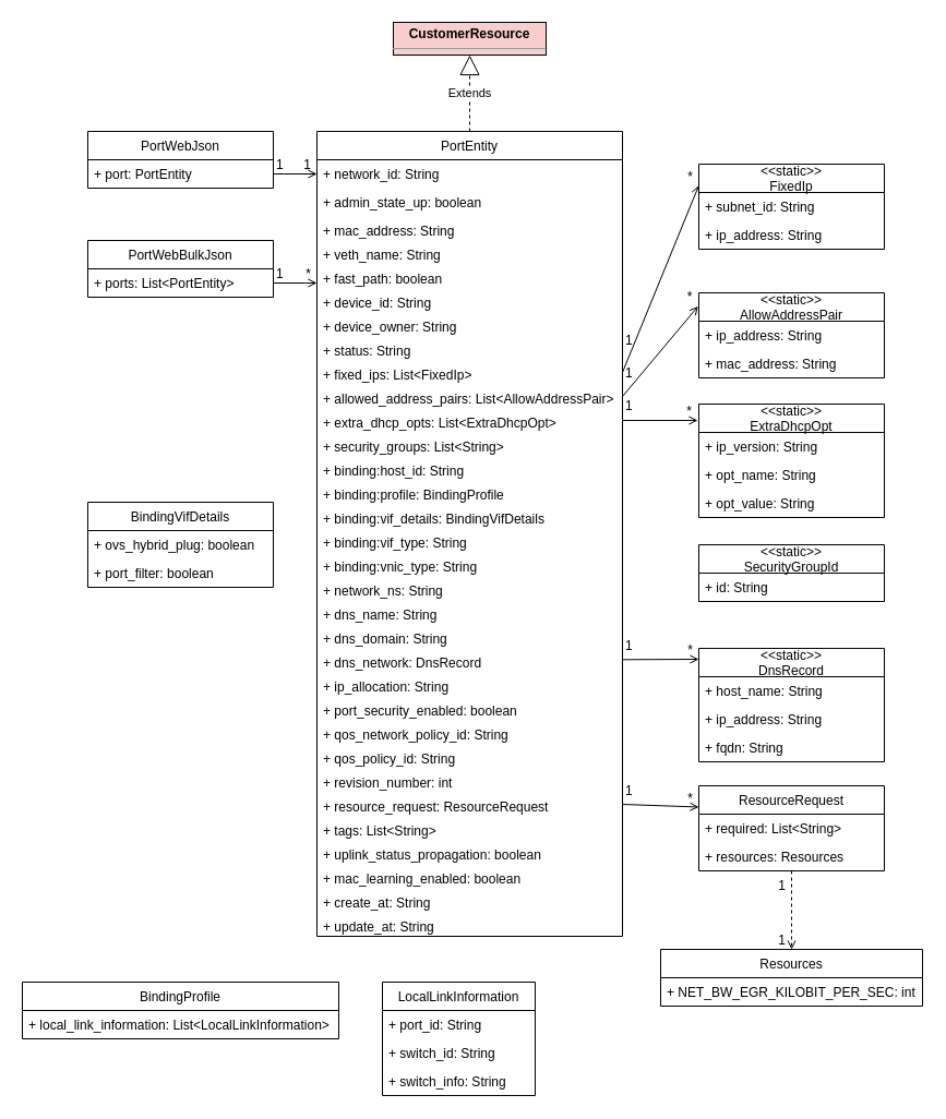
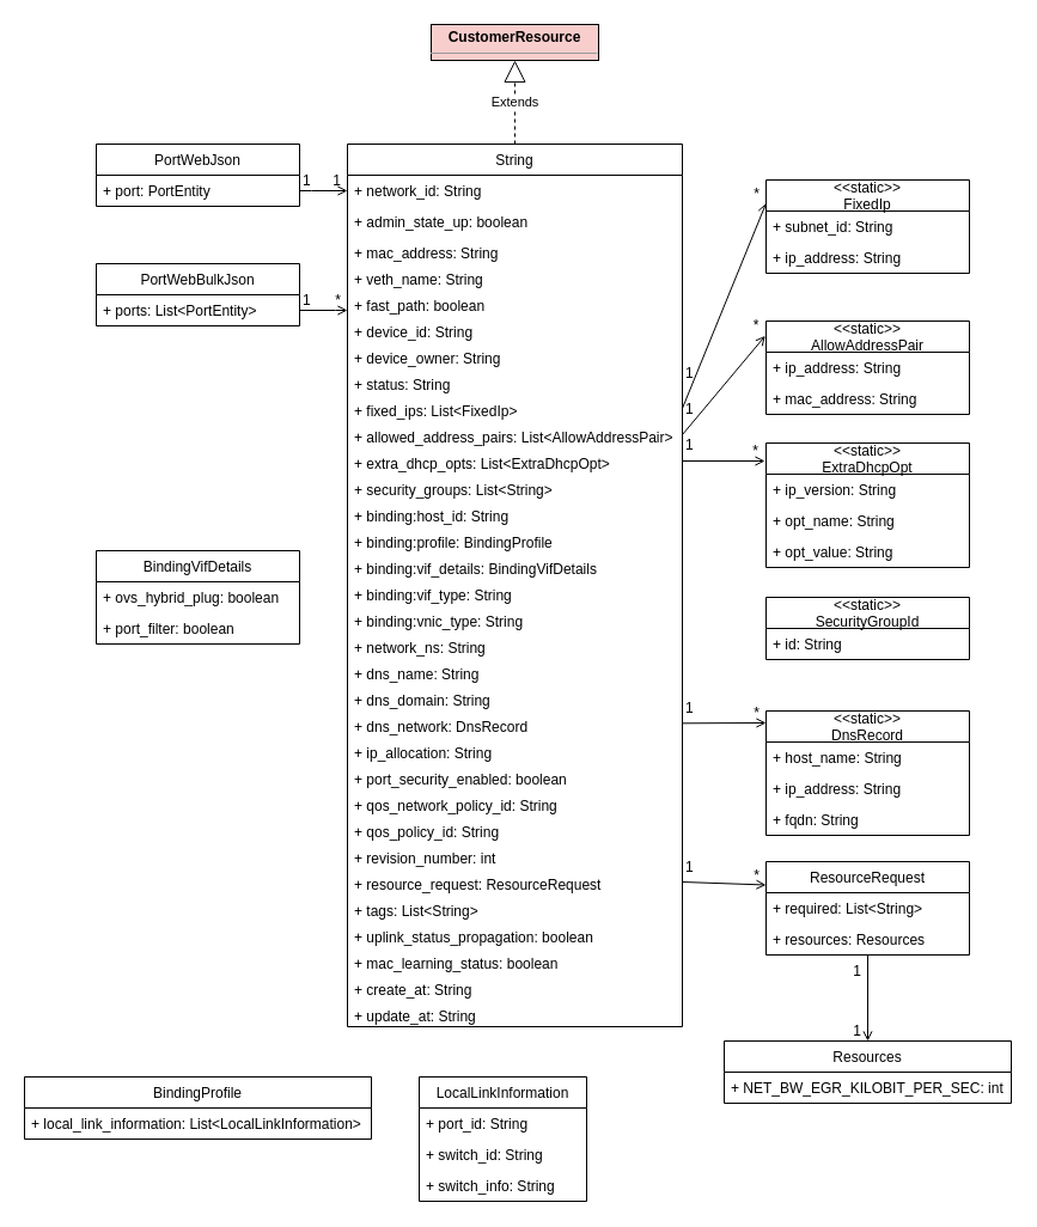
- <mxCell id="2" value="PortEntity" style="swimlane;fontStyle=0;childLayout=stackLayout;horizontal=1;startSize=26;fillColor=none;horizontalStack=0;resizeParent=1;resizeParentMax=0;resizeLast=0;collapsible=1;marginBottom=0;" vertex="1" parent="1"><mxGeometry x="290" y="120" width="280" height="738" as="geometry"><mxRectangle x="290" y="120" width="80" height="26" as="alternateBounds" /></mxGeometry></mxCell>
+ <mxCell id="2" value="String" style="swimlane;fontStyle=0;childLayout=stackLayout;horizontal=1;startSize=26;fillColor=none;horizontalStack=0;resizeParent=1;resizeParentMax=0;resizeLast=0;collapsible=1;marginBottom=0;" vertex="1" parent="1"><mxGeometry x="290" y="120" width="280" height="738" as="geometry"><mxRectangle x="290" y="120" width="80" height="26" as="alternateBounds" /></mxGeometry></mxCell>
- <mxCell id="32" value="+ mac_learning_enabled: boolean&#10;" style="text;strokeColor=none;fillColor=none;align=left;verticalAlign=top;spacingLeft=4;spacingRight=4;overflow=hidden;rotatable=0;points=[[0,0.5],[1,0.5]];portConstraint=eastwest;" vertex="1" parent="2"><mxGeometry y="672" width="280" height="22" as="geometry" /></mxCell>
+ <mxCell id="32" value="+ mac_learning_status: boolean&#10;" style="text;strokeColor=none;fillColor=none;align=left;verticalAlign=top;spacingLeft=4;spacingRight=4;overflow=hidden;rotatable=0;points=[[0,0.5],[1,0.5]];portConstraint=eastwest;" vertex="1" parent="2"><mxGeometry y="672" width="280" height="22" as="geometry" /></mxCell>
- <mxCell id="92" value="" style="endArrow=open;shadow=0;strokeWidth=1;rounded=0;endFill=1;elbow=vertical;entryX=0.5;entryY=0;entryDx=0;entryDy=0;dashed=1;" edge="1" parent="1" source="86" target="90"><mxGeometry x="0.5" y="41" relative="1" as="geometry"><mxPoint x="590" y="810" as="sourcePoint" /><mxPoint x="660" y="812.5" as="targetPoint" /><mxPoint x="-40" y="32" as="offset" /></mxGeometry></mxCell>
+ <mxCell id="92" value="" style="endArrow=open;shadow=0;strokeWidth=1;rounded=0;endFill=1;elbow=vertical;entryX=0.5;entryY=0;entryDx=0;entryDy=0;" edge="1" parent="1" source="86" target="90"><mxGeometry x="0.5" y="41" relative="1" as="geometry"><mxPoint x="590" y="810" as="sourcePoint" /><mxPoint x="660" y="812.5" as="targetPoint" /><mxPoint x="-40" y="32" as="offset" /></mxGeometry></mxCell>
